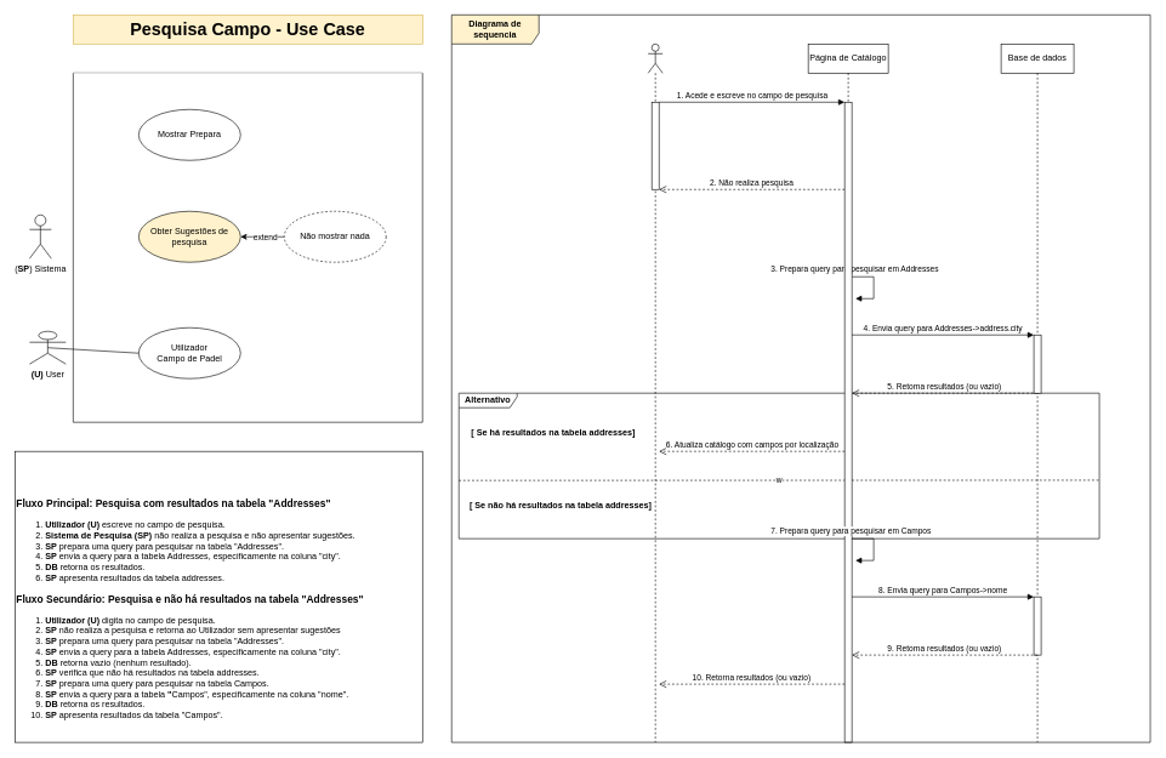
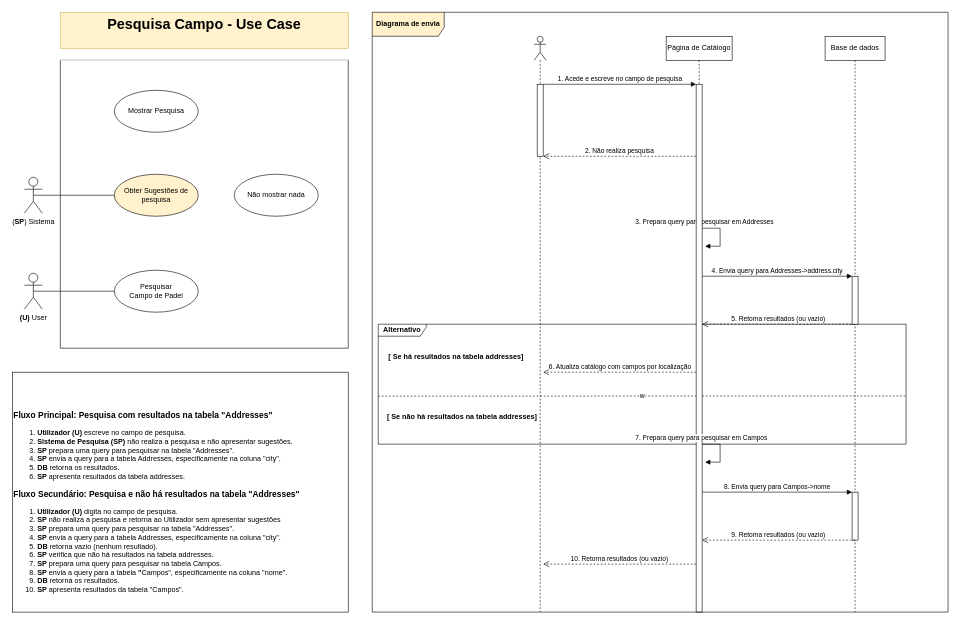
- <mxCell id="27" value="&lt;b style=&quot;&quot;&gt;&lt;font style=&quot;font-size: 24px;&quot;&gt;Pesquisa Campo - Use Case&lt;/font&gt;&lt;/b&gt;" style="text;html=1;whiteSpace=wrap;overflow=hidden;rounded=0;align=center;fillColor=#fff2cc;strokeColor=#d6b656;" vertex="1" parent="1"><mxGeometry x="100" y="20" width="480.42" height="40" as="geometry" /></mxCell>
+ <mxCell id="27" value="&lt;b style=&quot;&quot;&gt;&lt;font style=&quot;font-size: 24px;&quot;&gt;Pesquisa Campo - Use Case&lt;/font&gt;&lt;/b&gt;" style="text;html=1;whiteSpace=wrap;overflow=hidden;rounded=0;align=center;fillColor=#fff2cc;strokeColor=#d6b656;" vertex="1" parent="1"><mxGeometry x="100" y="20" width="480.42" height="60" as="geometry" /></mxCell>
- <mxCell id="24" value="&lt;span&gt;Diagrama de sequencia&lt;/span&gt;" style="shape=umlFrame;whiteSpace=wrap;html=1;pointerEvents=0;width=120;height=40;fillColor=#fff2cc;strokeColor=#000000;fontStyle=1" vertex="1" parent="1"><mxGeometry x="620" y="20" width="960" height="1000" as="geometry" /></mxCell>
+ <mxCell id="24" value="&lt;span&gt;Diagrama de envia&lt;/span&gt;" style="shape=umlFrame;whiteSpace=wrap;html=1;pointerEvents=0;width=120;height=40;fillColor=#fff2cc;strokeColor=#000000;fontStyle=1" vertex="1" parent="1"><mxGeometry x="620" y="20" width="960" height="1000" as="geometry" /></mxCell>
- <mxCell id="31" value="Mostrar Prepara" style="ellipse;whiteSpace=wrap;html=1;" vertex="1" parent="28"><mxGeometry x="90" y="50" width="140" height="70" as="geometry" /></mxCell>
+ <mxCell id="31" value="Mostrar Pesquisa" style="ellipse;whiteSpace=wrap;html=1;" vertex="1" parent="28"><mxGeometry x="90" y="50" width="140" height="70" as="geometry" /></mxCell>
+ <mxCell id="35" value="" style="endArrow=none;html=1;rounded=0;exitX=0.5;exitY=0.5;exitDx=0;exitDy=0;exitPerimeter=0;entryX=0;entryY=0.5;entryDx=0;entryDy=0;" edge="1" parent="1" source="26" target="30"><mxGeometry width="50" height="50" relative="1" as="geometry"><mxPoint x="90" y="324.5" as="sourcePoint" /><mxPoint x="205" y="324.5" as="targetPoint" /></mxGeometry></mxCell>
- <mxCell id="33" value="" style="edgeStyle=orthogonalEdgeStyle;rounded=0;orthogonalLoop=1;jettySize=auto;html=1;entryX=1;entryY=0.5;entryDx=0;entryDy=0;exitX=0;exitY=0.5;exitDx=0;exitDy=0;" edge="1" parent="28" source="29" target="30"><mxGeometry relative="1" as="geometry"><mxPoint x="285" y="225" as="sourcePoint" /><mxPoint x="240" y="110" as="targetPoint" /></mxGeometry></mxCell>
- <mxCell id="34" value="extend" style="edgeLabel;html=1;align=center;verticalAlign=middle;resizable=0;points=[];" connectable="0" vertex="1" parent="33"><mxGeometry x="0.258" y="-2" relative="1" as="geometry"><mxPoint x="11" y="2" as="offset" /></mxGeometry></mxCell>
- <mxCell id="29" value="Não mostrar nada" style="ellipse;whiteSpace=wrap;html=1;strokeColor=default;dashed=1;" vertex="1" parent="28"><mxGeometry x="290" y="190" width="140" height="70" as="geometry" /></mxCell>
+ <mxCell id="29" value="Não mostrar nada" style="ellipse;whiteSpace=wrap;html=1;strokeColor=default;" vertex="1" parent="28"><mxGeometry x="290" y="190" width="140" height="70" as="geometry" /></mxCell>
- <mxCell id="25" value="&lt;b&gt;(U) &lt;/b&gt;User" style="shape=umlActor;verticalLabelPosition=bottom;verticalAlign=top;html=1;" vertex="1" parent="1"><mxGeometry x="40" y="455" width="50" height="45" as="geometry" /></mxCell>
+ <mxCell id="25" value="&lt;b&gt;(U) &lt;/b&gt;User" style="shape=umlActor;verticalLabelPosition=bottom;verticalAlign=top;html=1;" vertex="1" parent="1"><mxGeometry x="40" y="455" width="30" height="60" as="geometry" /></mxCell>
- <mxCell id="32" value="Utilizador &lt;br&gt;Campo de Padel" style="ellipse;whiteSpace=wrap;html=1;" vertex="1" parent="28"><mxGeometry x="90" y="350" width="140" height="70" as="geometry" /></mxCell>
+ <mxCell id="32" value="Pesquisar &lt;br&gt;Campo de Padel" style="ellipse;whiteSpace=wrap;html=1;" vertex="1" parent="28"><mxGeometry x="90" y="350" width="140" height="70" as="geometry" /></mxCell>
